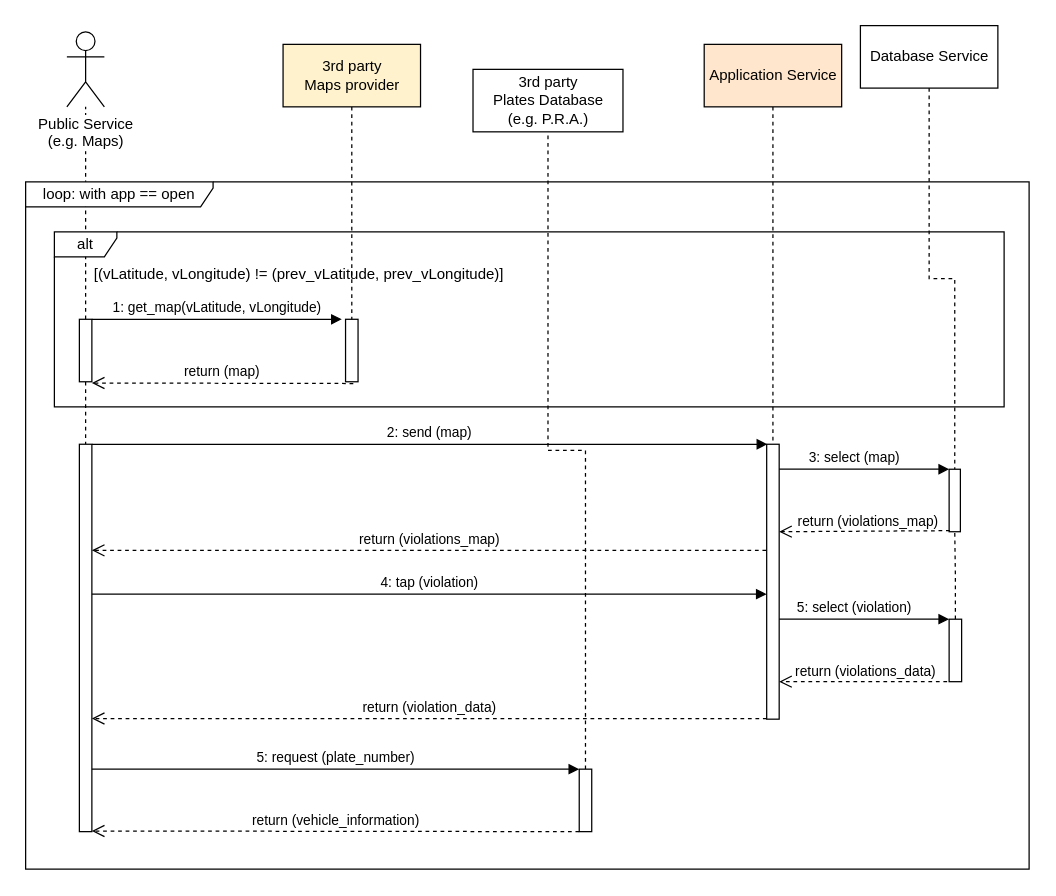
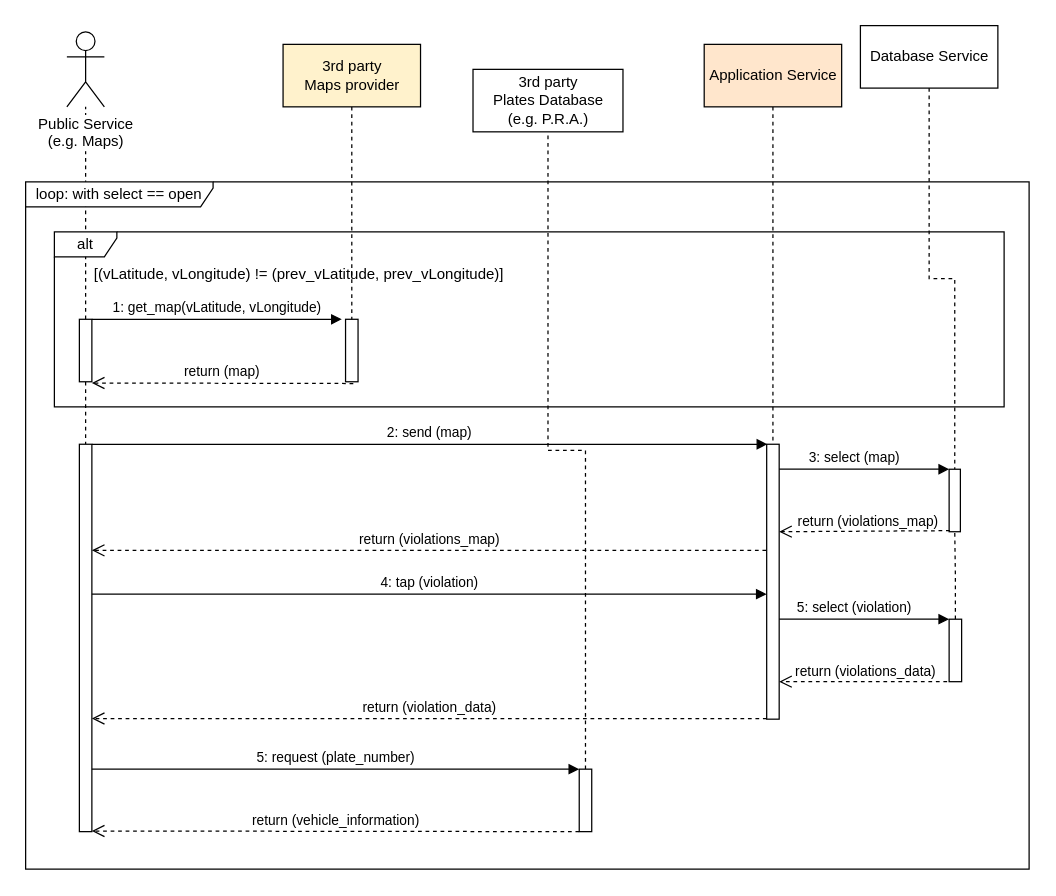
- <mxCell id="35" value="loop: with app == open" style="shape=umlFrame;whiteSpace=wrap;html=1;width=150;height=20;" vertex="1" parent="1"><mxGeometry x="20" y="145" width="803" height="550" as="geometry" /></mxCell>
+ <mxCell id="35" value="loop: with select == open" style="shape=umlFrame;whiteSpace=wrap;html=1;width=150;height=20;" vertex="1" parent="1"><mxGeometry x="20" y="145" width="803" height="550" as="geometry" /></mxCell>
